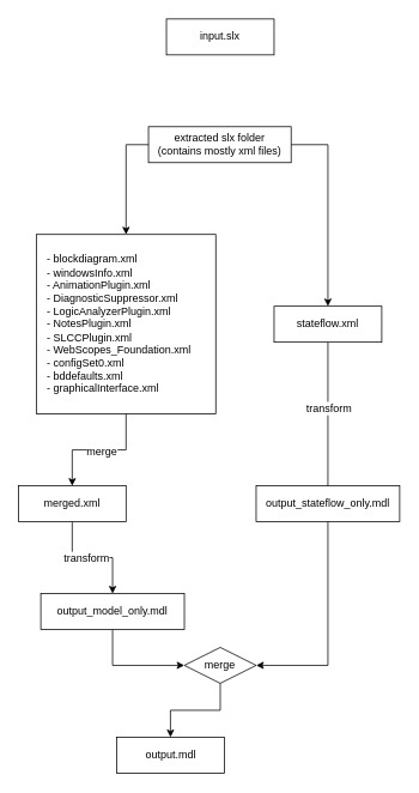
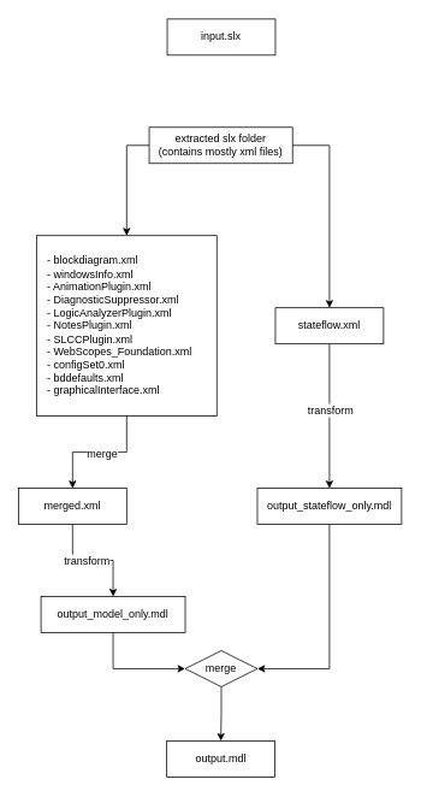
- <mxCell id="19" style="edgeStyle=orthogonalEdgeStyle;rounded=0;orthogonalLoop=1;jettySize=auto;html=1;fillColor=none;endArrow=none;" edge="1" parent="1" source="21" target="18"><mxGeometry relative="1" as="geometry" /></mxCell>
+ <mxCell id="19" style="edgeStyle=orthogonalEdgeStyle;rounded=0;orthogonalLoop=1;jettySize=auto;html=1;fillColor=none;" edge="1" parent="1" source="21" target="18"><mxGeometry relative="1" as="geometry" /></mxCell>
- <mxCell id="16" value="output.mdl" style="rounded=0;whiteSpace=wrap;html=1;fillColor=none;" vertex="1" parent="1"><mxGeometry x="129.5" y="820" width="120" height="40" as="geometry" /></mxCell>
+ <mxCell id="16" value="output.mdl" style="rounded=0;whiteSpace=wrap;html=1;fillColor=none;" vertex="1" parent="1"><mxGeometry x="184.5" y="820" width="120" height="40" as="geometry" /></mxCell>
